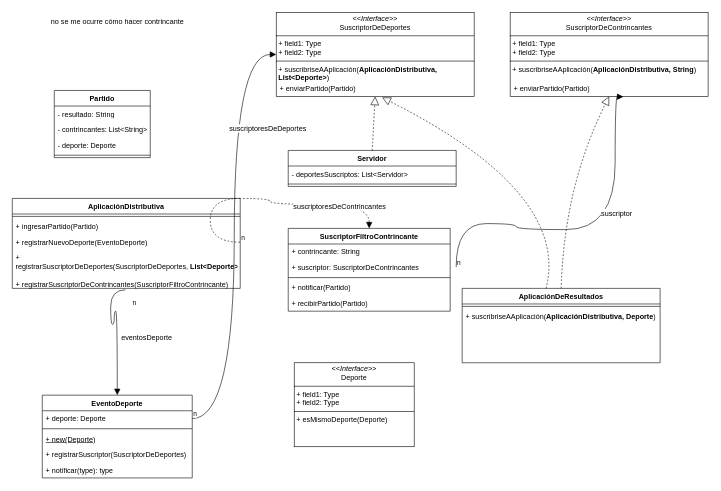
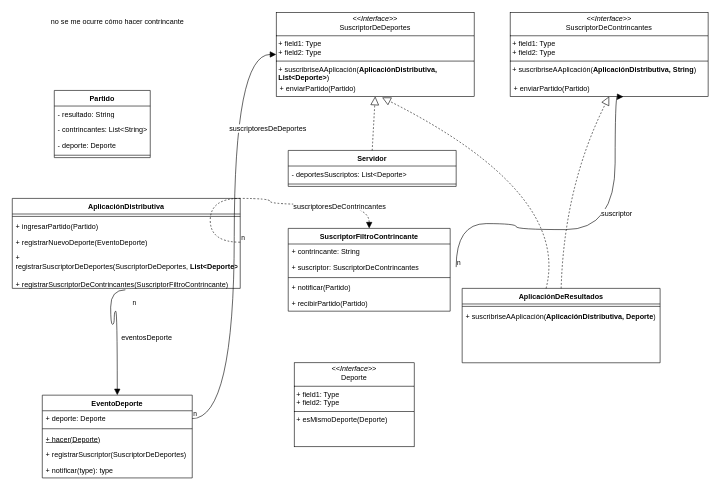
- <mxCell id="3" value="- deportesSuscriptos: List&amp;lt;Servidor&amp;gt;" style="text;strokeColor=none;fillColor=none;align=left;verticalAlign=top;spacingLeft=4;spacingRight=4;overflow=hidden;rotatable=0;points=[[0,0.5],[1,0.5]];portConstraint=eastwest;whiteSpace=wrap;html=1;" parent="2" vertex="1"><mxGeometry y="26" width="280" height="26" as="geometry" /></mxCell>
+ <mxCell id="3" value="- deportesSuscriptos: List&amp;lt;Deporte&amp;gt;" style="text;strokeColor=none;fillColor=none;align=left;verticalAlign=top;spacingLeft=4;spacingRight=4;overflow=hidden;rotatable=0;points=[[0,0.5],[1,0.5]];portConstraint=eastwest;whiteSpace=wrap;html=1;" parent="2" vertex="1"><mxGeometry y="26" width="280" height="26" as="geometry" /></mxCell>
- <mxCell id="32" value="+ new(Deporte)" style="text;strokeColor=none;fillColor=none;align=left;verticalAlign=top;spacingLeft=4;spacingRight=4;overflow=hidden;rotatable=0;points=[[0,0.5],[1,0.5]];portConstraint=eastwest;whiteSpace=wrap;html=1;fontStyle=4" parent="29" vertex="1"><mxGeometry y="60" width="250" height="26" as="geometry" /></mxCell>
+ <mxCell id="32" value="+ hacer(Deporte)" style="text;strokeColor=none;fillColor=none;align=left;verticalAlign=top;spacingLeft=4;spacingRight=4;overflow=hidden;rotatable=0;points=[[0,0.5],[1,0.5]];portConstraint=eastwest;whiteSpace=wrap;html=1;fontStyle=4" parent="29" vertex="1"><mxGeometry y="60" width="250" height="26" as="geometry" /></mxCell>
